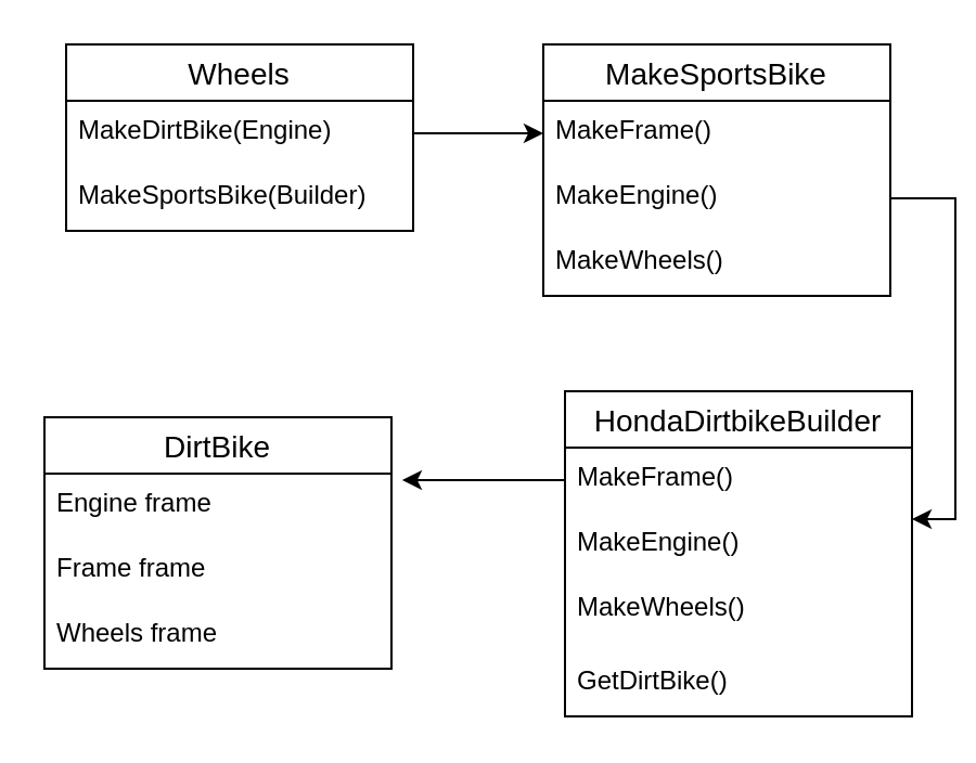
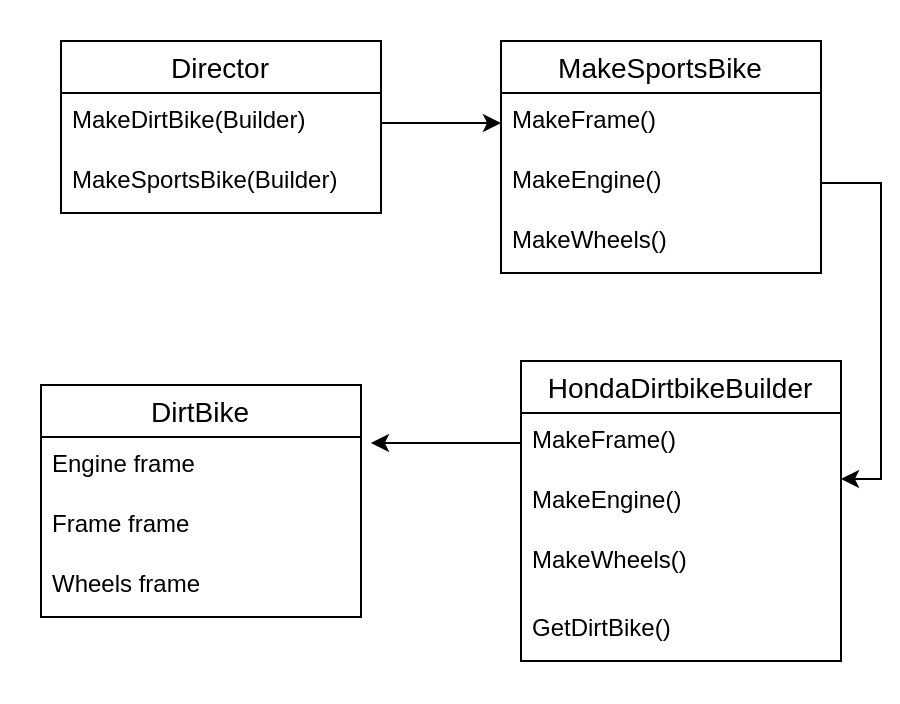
- <mxCell id="2" value="Wheels" style="swimlane;fontStyle=0;childLayout=stackLayout;horizontal=1;startSize=26;horizontalStack=0;resizeParent=1;resizeParentMax=0;resizeLast=0;collapsible=1;marginBottom=0;align=center;fontSize=14;" vertex="1" parent="1"><mxGeometry x="30" y="20" width="160" height="86" as="geometry" /></mxCell>
+ <mxCell id="2" value="Director" style="swimlane;fontStyle=0;childLayout=stackLayout;horizontal=1;startSize=26;horizontalStack=0;resizeParent=1;resizeParentMax=0;resizeLast=0;collapsible=1;marginBottom=0;align=center;fontSize=14;" vertex="1" parent="1"><mxGeometry x="30" y="20" width="160" height="86" as="geometry" /></mxCell>
- <mxCell id="3" value="MakeDirtBike(Engine)" style="text;strokeColor=none;fillColor=none;spacingLeft=4;spacingRight=4;overflow=hidden;rotatable=0;points=[[0,0.5],[1,0.5]];portConstraint=eastwest;fontSize=12;whiteSpace=wrap;html=1;" vertex="1" parent="2"><mxGeometry y="26" width="160" height="30" as="geometry" /></mxCell>
+ <mxCell id="3" value="MakeDirtBike(Builder)" style="text;strokeColor=none;fillColor=none;spacingLeft=4;spacingRight=4;overflow=hidden;rotatable=0;points=[[0,0.5],[1,0.5]];portConstraint=eastwest;fontSize=12;whiteSpace=wrap;html=1;" vertex="1" parent="2"><mxGeometry y="26" width="160" height="30" as="geometry" /></mxCell>
